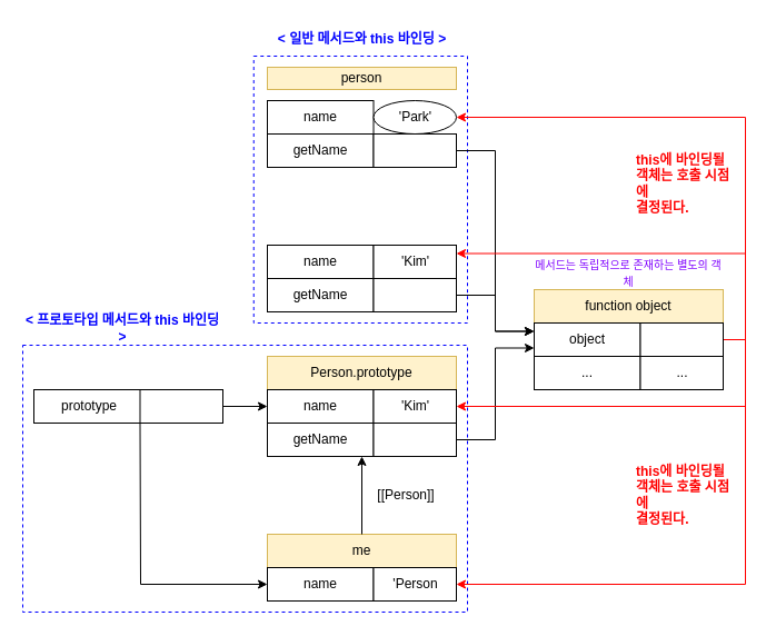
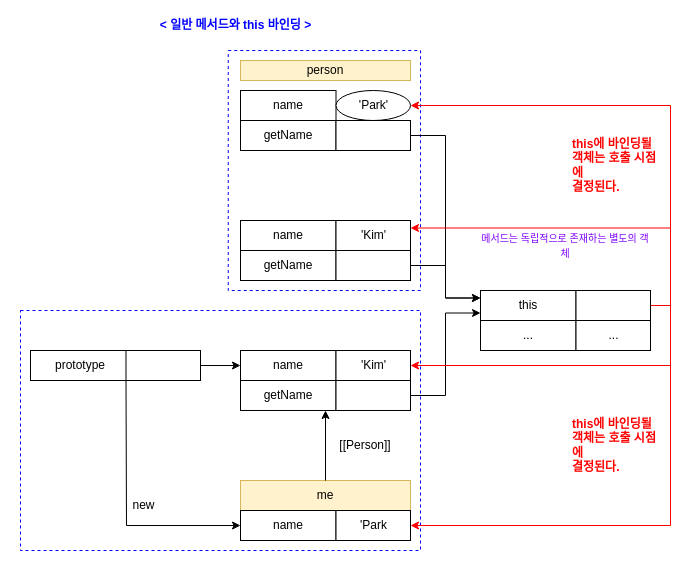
- <mxCell id="41" value="&lt;font color=&quot;#0000ff&quot;&gt;&lt;b&gt;&amp;lt; 일반 메서드와 this 바인딩 &amp;gt;&lt;/b&gt;&lt;/font&gt;" style="text;html=1;strokeColor=none;fillColor=none;align=center;verticalAlign=middle;whiteSpace=wrap;rounded=0;dashed=1;fontColor=#FF0000;" vertex="1" parent="1"><mxGeometry x="246.74" y="20" width="156.53" height="30" as="geometry" /></mxCell>
+ <mxCell id="41" value="&lt;font color=&quot;#0000ff&quot;&gt;&lt;b&gt;&amp;lt; 일반 메서드와 this 바인딩 &amp;gt;&lt;/b&gt;&lt;/font&gt;" style="text;html=1;strokeColor=none;fillColor=none;align=center;verticalAlign=middle;whiteSpace=wrap;rounded=0;dashed=1;fontColor=#FF0000;" vertex="1" parent="1"><mxGeometry x="156.74" y="10" width="156.53" height="30" as="geometry" /></mxCell>
- <mxCell id="31" value="function object" style="rounded=0;whiteSpace=wrap;html=1;fillColor=#fff2cc;strokeColor=#d6b656;" vertex="1" parent="1"><mxGeometry x="480" y="260" width="170" height="30" as="geometry" /></mxCell>
- <mxCell id="43" value="&lt;font color=&quot;#0000ff&quot;&gt;&lt;b&gt;&amp;lt; 프로토타입 메서드와 this 바인딩 &amp;gt;&lt;/b&gt;&lt;/font&gt;" style="text;html=1;strokeColor=none;fillColor=none;align=center;verticalAlign=middle;whiteSpace=wrap;rounded=0;dashed=1;fontColor=#FF0000;" vertex="1" parent="1"><mxGeometry x="20" y="280" width="180" height="30" as="geometry" /></mxCell>
- <mxCell id="32" value="object" style="rounded=0;whiteSpace=wrap;html=1;" vertex="1" parent="1"><mxGeometry x="480" y="290" width="95.5" height="30" as="geometry" /></mxCell>
+ <mxCell id="32" value="this" style="rounded=0;whiteSpace=wrap;html=1;" vertex="1" parent="1"><mxGeometry x="480" y="290" width="95.5" height="30" as="geometry" /></mxCell>
- <mxCell id="6" value="Person.prototype" style="rounded=0;whiteSpace=wrap;html=1;fillColor=#fff2cc;strokeColor=#d6b656;" vertex="1" parent="1"><mxGeometry x="240" y="320" width="170" height="30" as="geometry" /></mxCell>
+ <mxCell id="18" value="new" style="text;html=1;strokeColor=none;fillColor=none;align=center;verticalAlign=middle;whiteSpace=wrap;rounded=0;" vertex="1" parent="1"><mxGeometry x="125.5" y="490" width="34.5" height="30" as="geometry" /></mxCell>
- <mxCell id="11" value="'Person" style="rounded=0;whiteSpace=wrap;html=1;" vertex="1" parent="1"><mxGeometry x="335.5" y="510" width="74.5" height="30" as="geometry" /></mxCell>
+ <mxCell id="11" value="'Park" style="rounded=0;whiteSpace=wrap;html=1;" vertex="1" parent="1"><mxGeometry x="335.5" y="510" width="74.5" height="30" as="geometry" /></mxCell>
